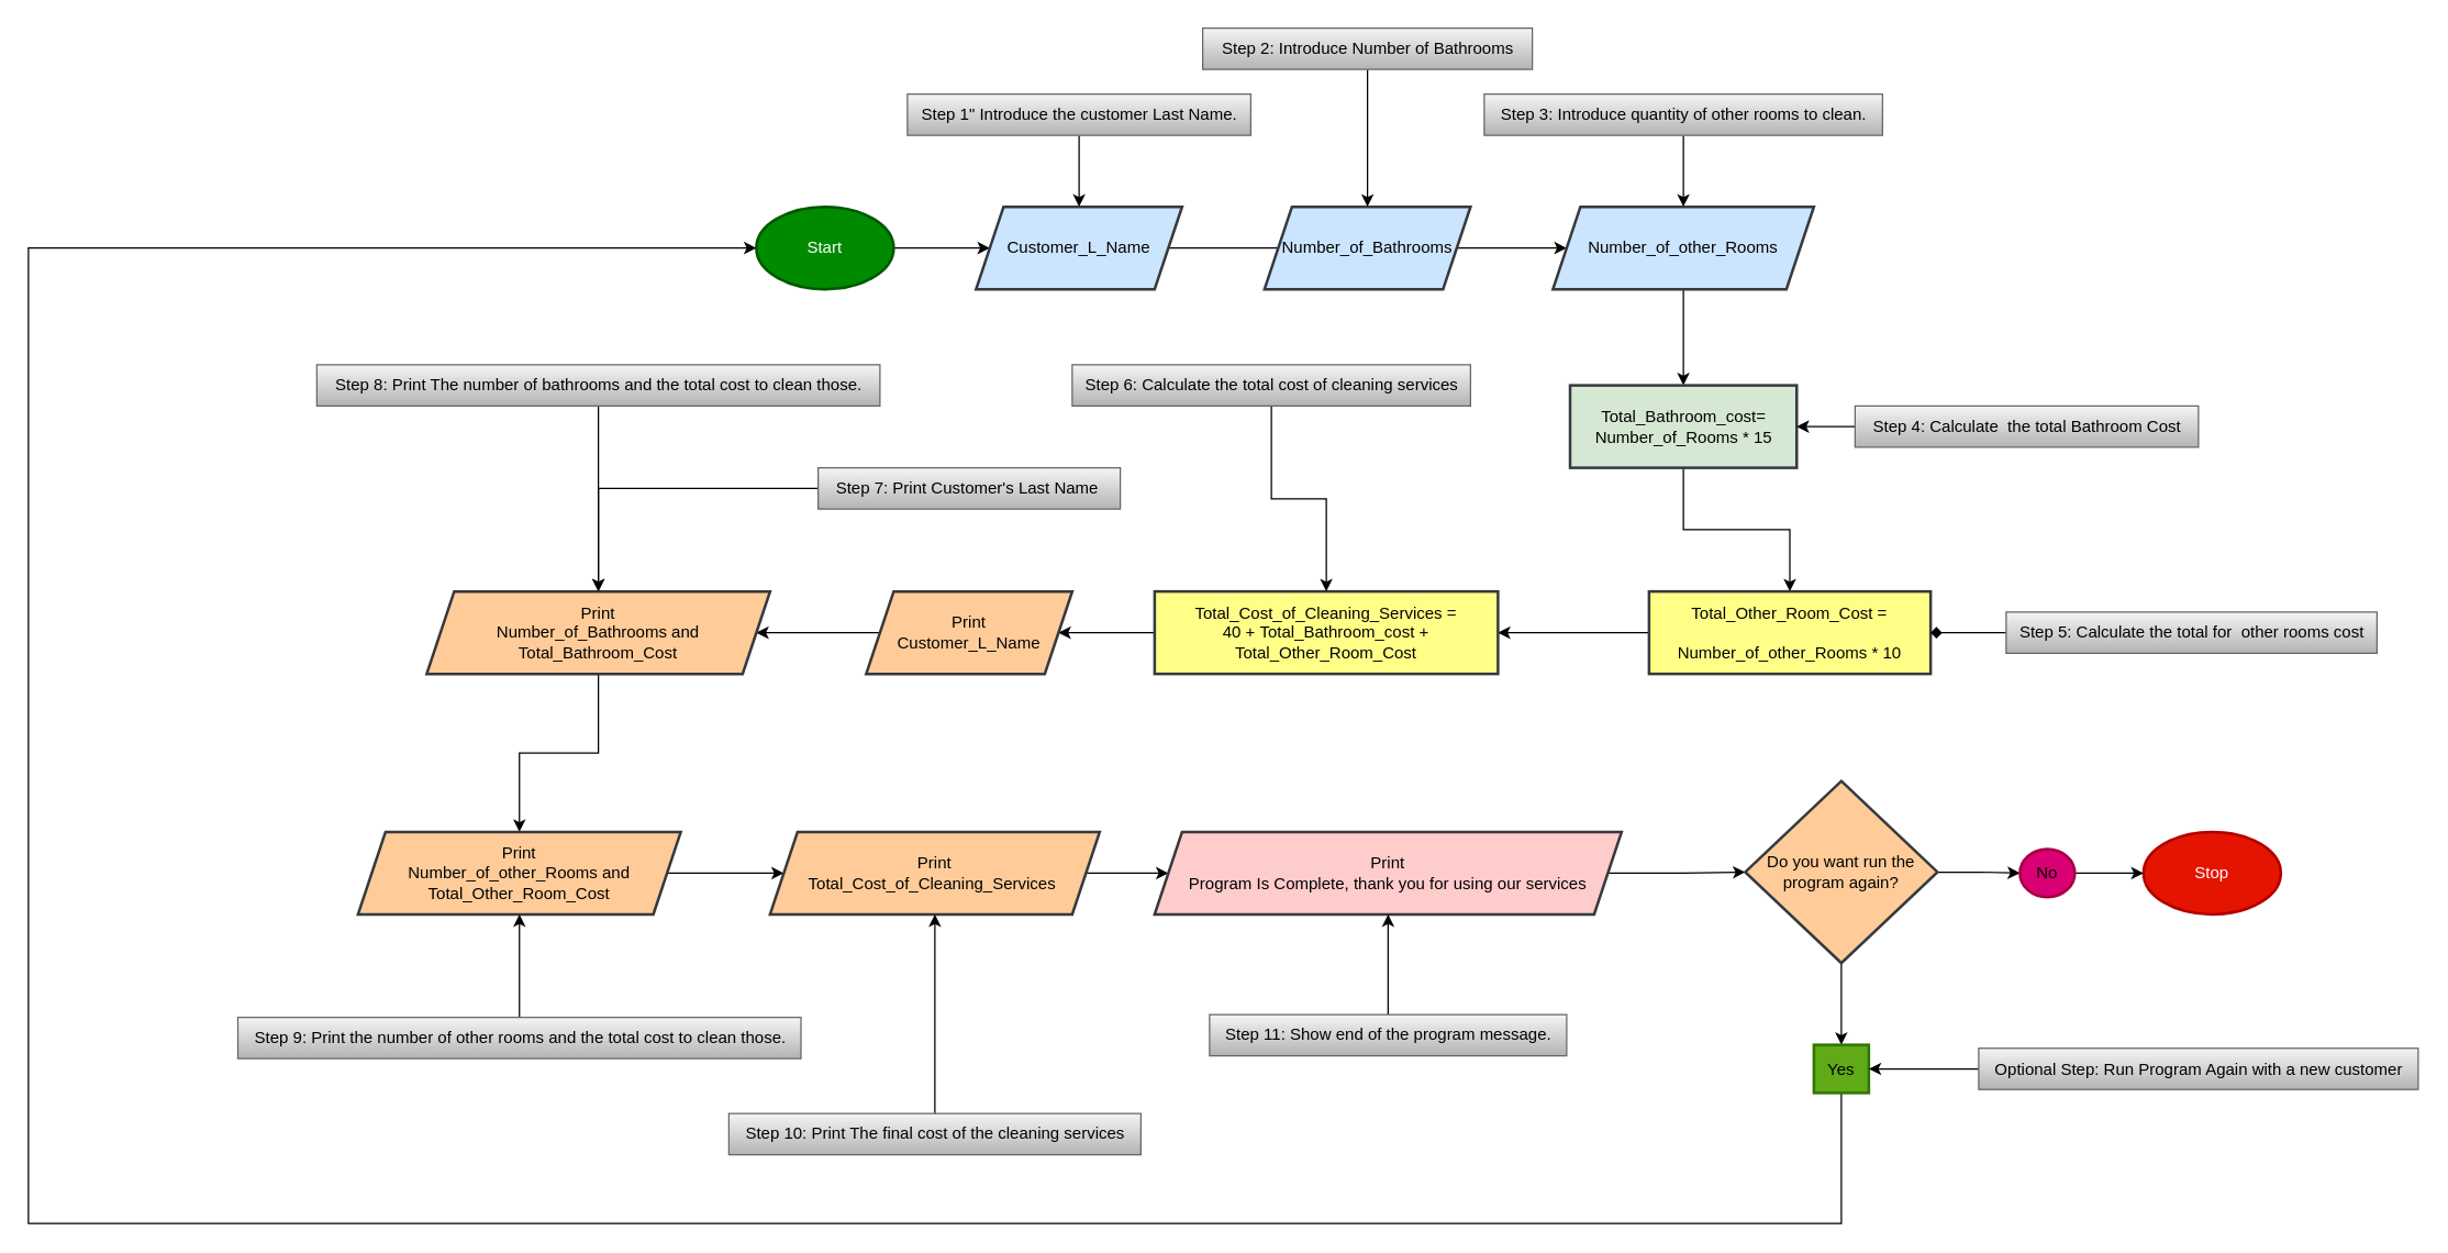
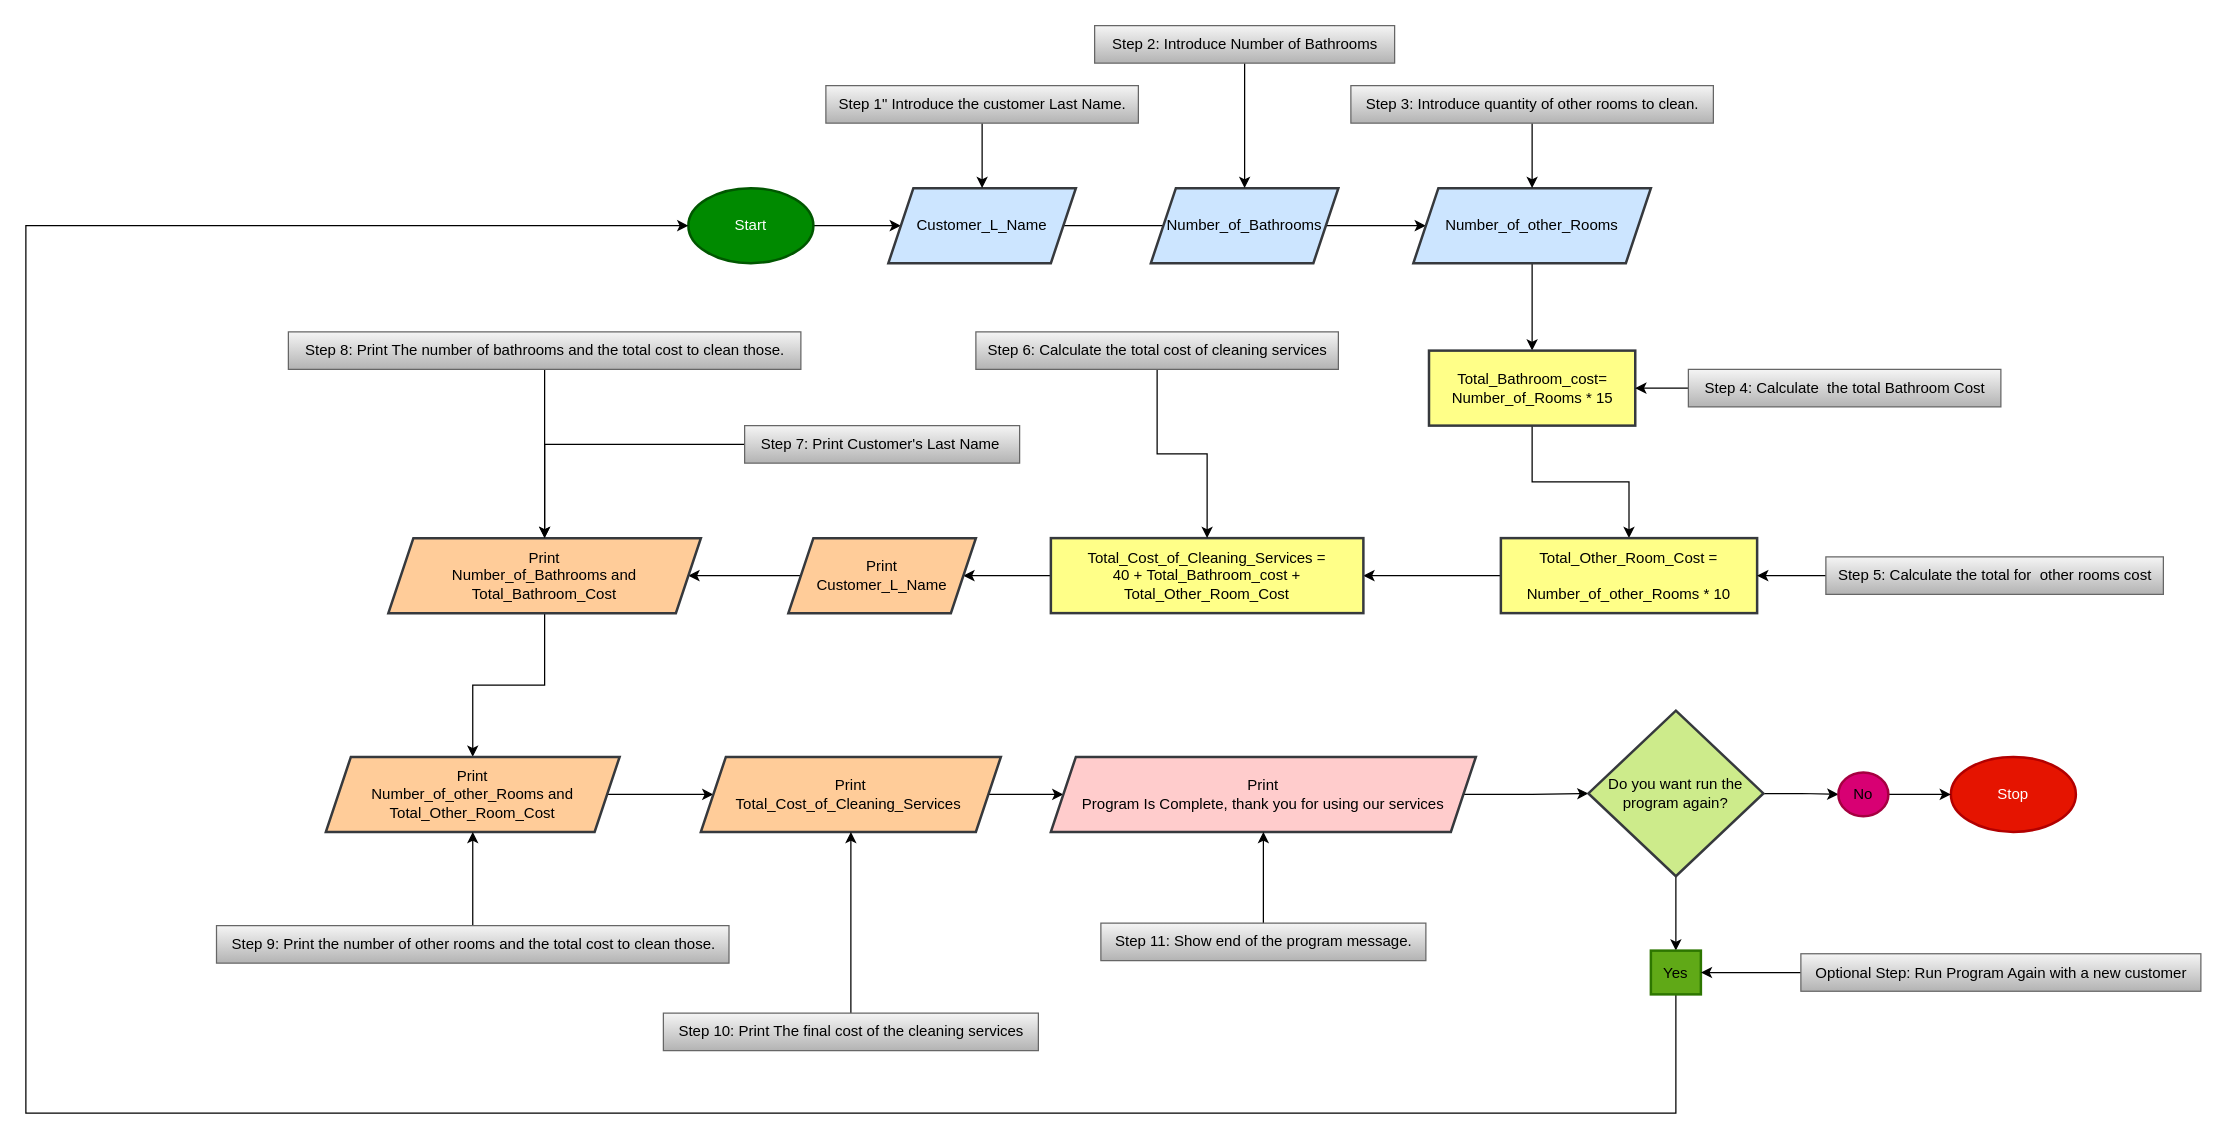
- <mxCell id="11" value="Total_Bathroom_cost=&lt;br&gt;Number_of_Rooms * 15" style="whiteSpace=wrap;html=1;strokeWidth=2;fillColor=#d5e8d4;strokeColor=#36393d;" parent="1" vertex="1"><mxGeometry x="1142.5" y="280" width="165" height="60" as="geometry" /></mxCell>
+ <mxCell id="11" value="Total_Bathroom_cost=&lt;br&gt;Number_of_Rooms * 15" style="whiteSpace=wrap;html=1;strokeWidth=2;fillColor=#ffff88;strokeColor=#36393d;" parent="1" vertex="1"><mxGeometry x="1142.5" y="280" width="165" height="60" as="geometry" /></mxCell>
- <mxCell id="35" value="" style="edgeStyle=orthogonalEdgeStyle;rounded=0;orthogonalLoop=1;jettySize=auto;html=1;endArrow=diamond;" parent="1" source="36" target="13" edge="1"><mxGeometry relative="1" as="geometry" /></mxCell>
+ <mxCell id="35" value="" style="edgeStyle=orthogonalEdgeStyle;rounded=0;orthogonalLoop=1;jettySize=auto;html=1;" parent="1" source="36" target="13" edge="1"><mxGeometry relative="1" as="geometry" /></mxCell>
- <mxCell id="51" value="Do you want run the program again?" style="rhombus;whiteSpace=wrap;html=1;fillColor=#ffcc99;strokeColor=#36393d;strokeWidth=2;" vertex="1" parent="1"><mxGeometry x="1270" y="568" width="140" height="132.5" as="geometry" /></mxCell>
+ <mxCell id="51" value="Do you want run the program again?" style="rhombus;whiteSpace=wrap;html=1;fillColor=#cdeb8b;strokeColor=#36393d;strokeWidth=2;" vertex="1" parent="1"><mxGeometry x="1270" y="568" width="140" height="132.5" as="geometry" /></mxCell>
